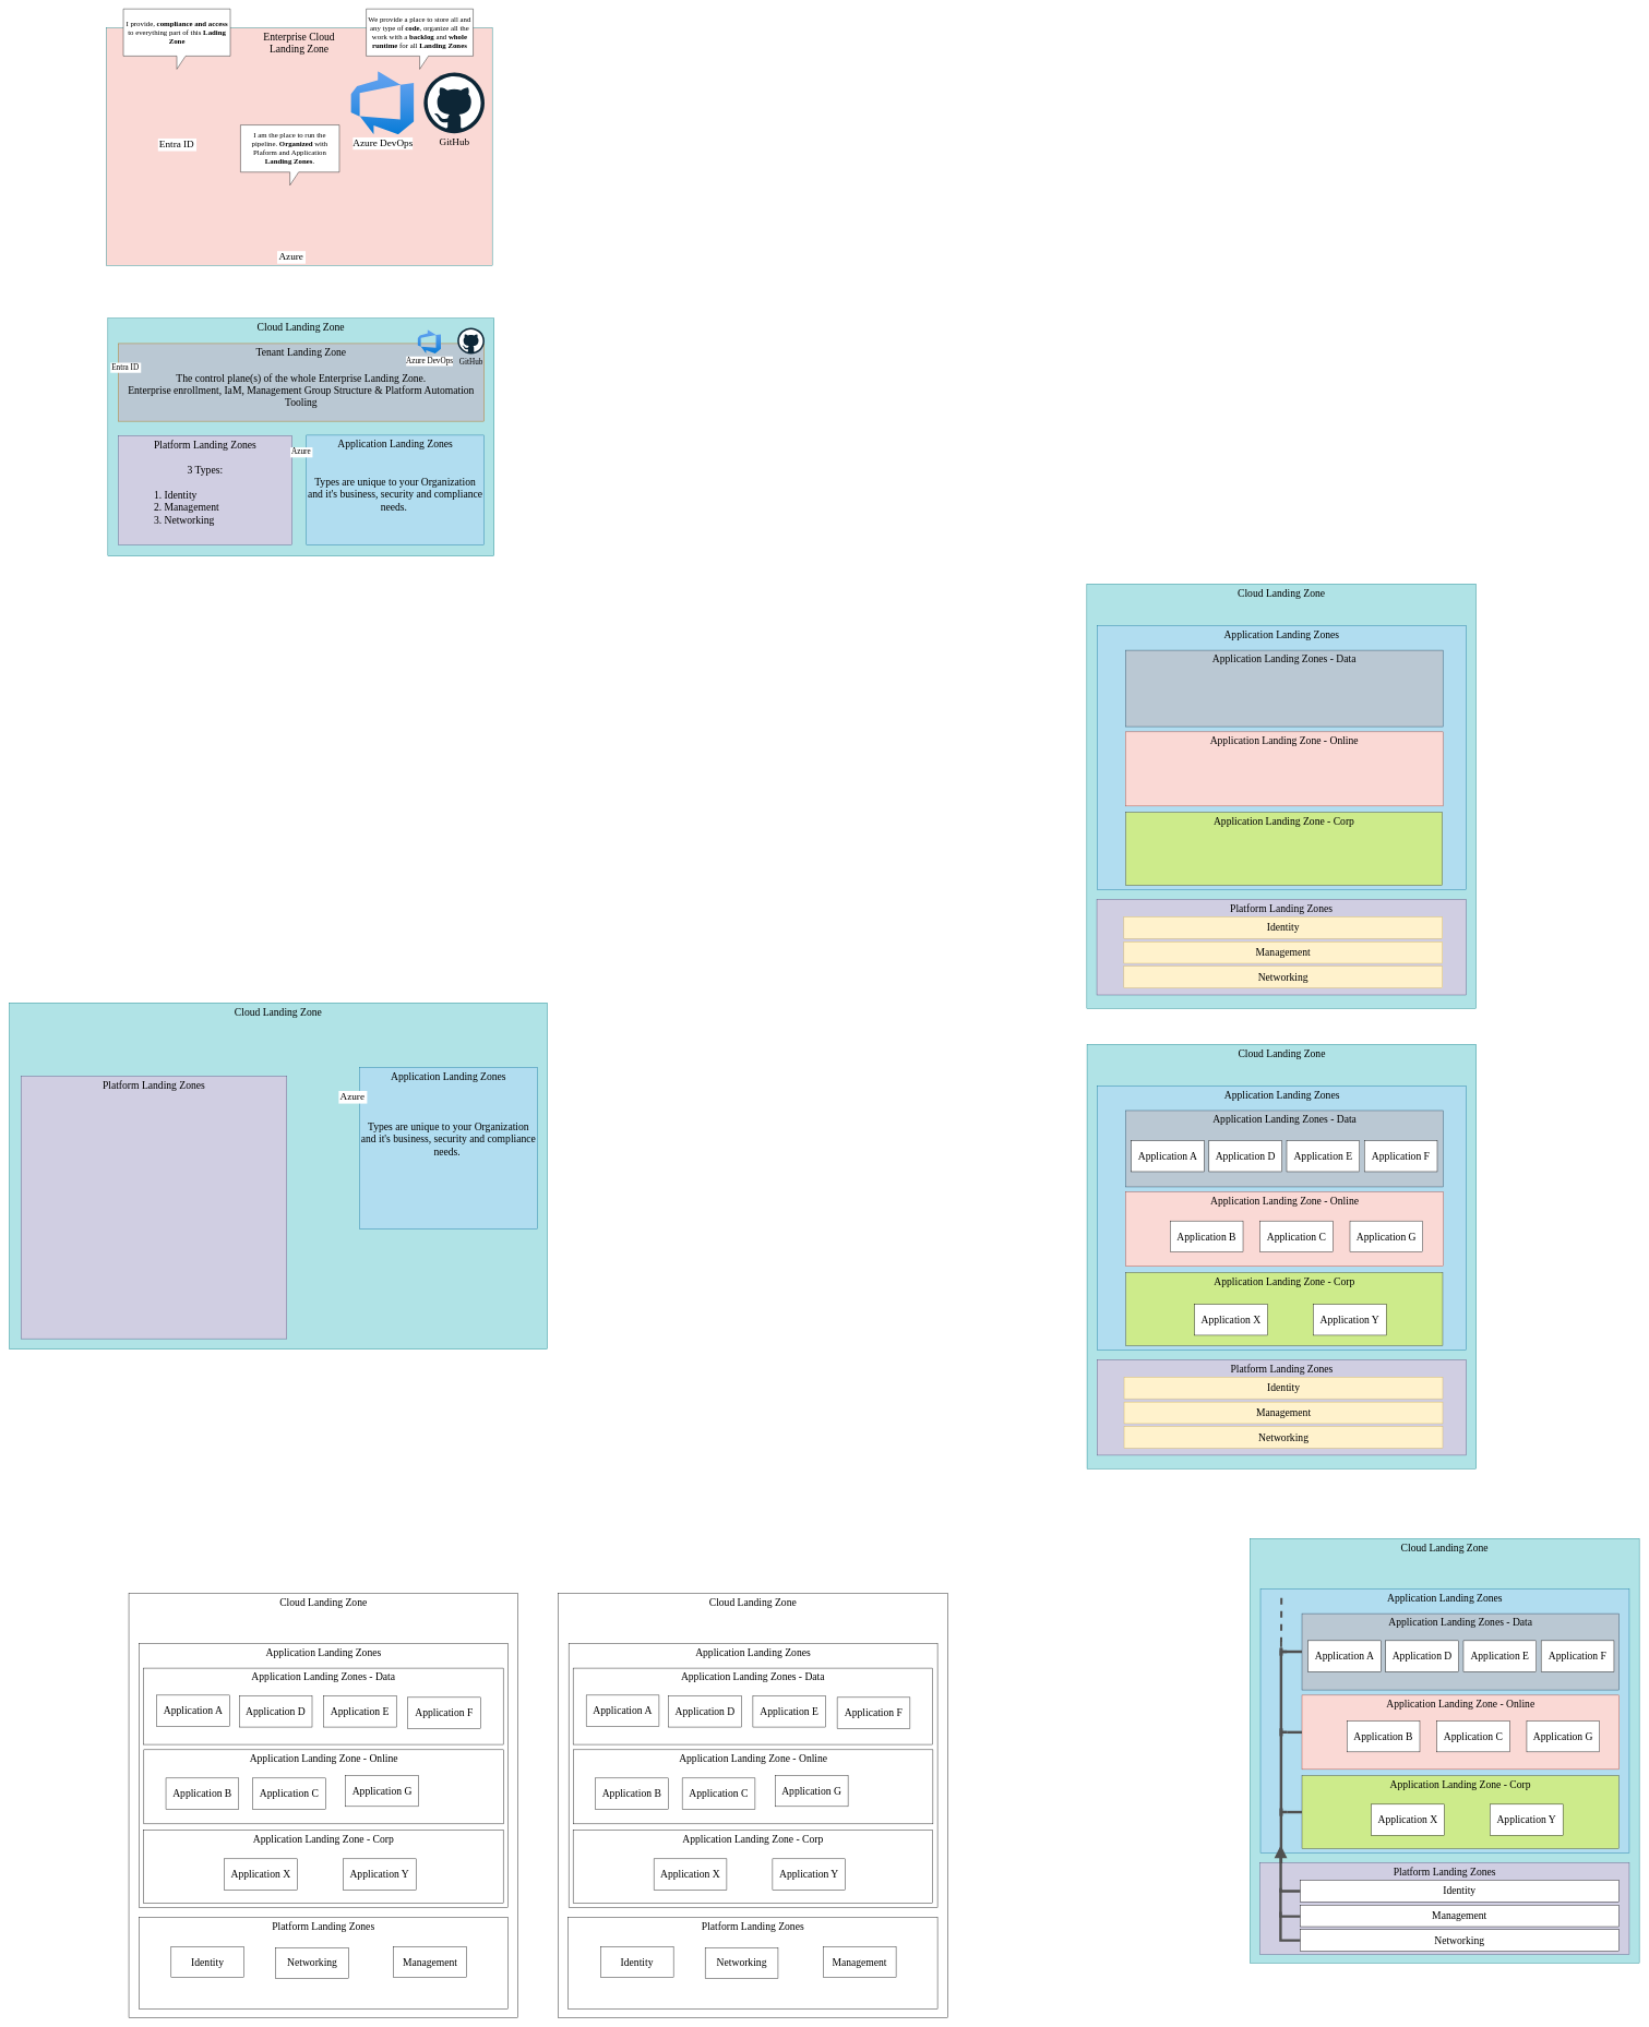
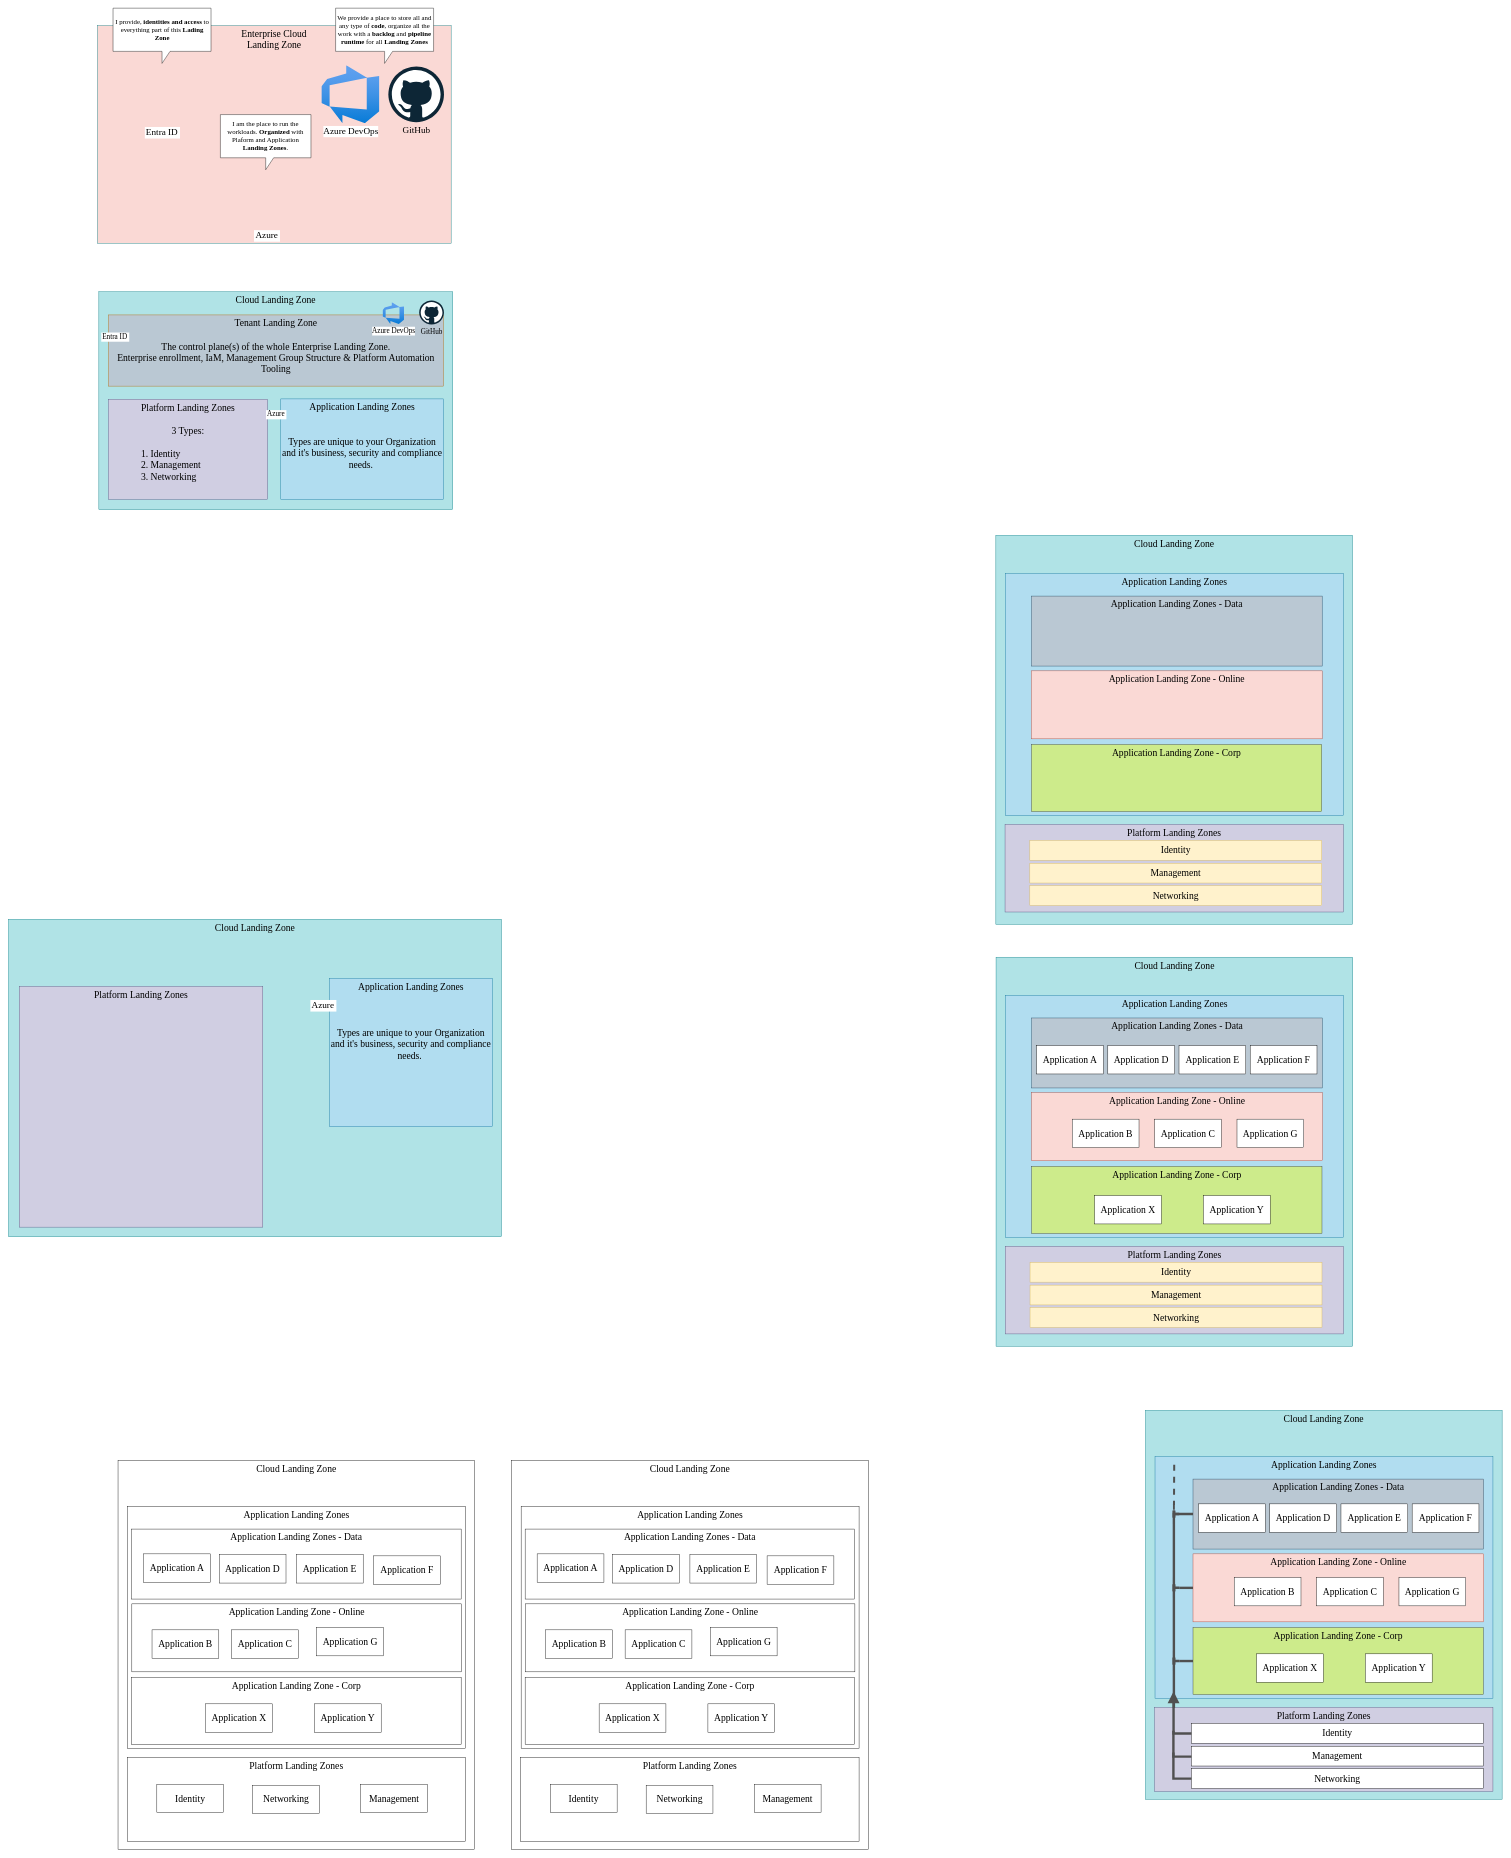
- <mxCell id="9" value="&lt;font style=&quot;font-size: 17px;&quot;&gt;I provide, &lt;b&gt;compliance and access&lt;/b&gt; to everything part of this &lt;b&gt;Lading Zone&lt;/b&gt;&lt;/font&gt;" style="shape=callout;whiteSpace=wrap;html=1;perimeter=calloutPerimeter;fontFamily=Architects Daughter;fontSource=https%3A%2F%2Ffonts.googleapis.com%2Fcss%3Ffamily%3DArchitects%2BDaughter;" vertex="1" parent="1"><mxGeometry x="281.5" y="20" width="245" height="138" as="geometry" /></mxCell>
+ <mxCell id="9" value="&lt;font style=&quot;font-size: 17px;&quot;&gt;I provide, &lt;b&gt;identities and access&lt;/b&gt; to everything part of this &lt;b&gt;Lading Zone&lt;/b&gt;&lt;/font&gt;" style="shape=callout;whiteSpace=wrap;html=1;perimeter=calloutPerimeter;fontFamily=Architects Daughter;fontSource=https%3A%2F%2Ffonts.googleapis.com%2Fcss%3Ffamily%3DArchitects%2BDaughter;" vertex="1" parent="1"><mxGeometry x="281.5" y="20" width="245" height="138" as="geometry" /></mxCell>
- <mxCell id="8" value="&lt;font style=&quot;font-size: 17px;&quot;&gt;We provide a place to store all and any type of &lt;b&gt;code&lt;/b&gt;, organize all the work with a &lt;b&gt;backlog &lt;/b&gt;and &lt;b&gt;whole runtime&lt;/b&gt; for all &lt;b&gt;Landing Zones&lt;/b&gt;&lt;/font&gt;" style="shape=callout;whiteSpace=wrap;html=1;perimeter=calloutPerimeter;fontFamily=Architects Daughter;fontSource=https%3A%2F%2Ffonts.googleapis.com%2Fcss%3Ffamily%3DArchitects%2BDaughter;" vertex="1" parent="1"><mxGeometry x="838" y="20" width="245" height="138" as="geometry" /></mxCell>
+ <mxCell id="8" value="&lt;font style=&quot;font-size: 17px;&quot;&gt;We provide a place to store all and any type of &lt;b&gt;code&lt;/b&gt;, organize all the work with a &lt;b&gt;backlog &lt;/b&gt;and &lt;b&gt;pipeline runtime&lt;/b&gt; for all &lt;b&gt;Landing Zones&lt;/b&gt;&lt;/font&gt;" style="shape=callout;whiteSpace=wrap;html=1;perimeter=calloutPerimeter;fontFamily=Architects Daughter;fontSource=https%3A%2F%2Ffonts.googleapis.com%2Fcss%3Ffamily%3DArchitects%2BDaughter;" vertex="1" parent="1"><mxGeometry x="838" y="20" width="245" height="138" as="geometry" /></mxCell>
- <mxCell id="7" value="&lt;font style=&quot;font-size: 17px;&quot;&gt;I am the place to run the pipeline. &lt;b&gt;Organized &lt;/b&gt;with Plaform and Application &lt;b&gt;Landing Zones&lt;/b&gt;.&lt;/font&gt;" style="shape=callout;whiteSpace=wrap;html=1;perimeter=calloutPerimeter;fontFamily=Architects Daughter;fontSource=https%3A%2F%2Ffonts.googleapis.com%2Fcss%3Ffamily%3DArchitects%2BDaughter;" vertex="1" parent="1"><mxGeometry x="550" y="286" width="226.4" height="138" as="geometry" /></mxCell>
+ <mxCell id="7" value="&lt;font style=&quot;font-size: 17px;&quot;&gt;I am the place to run the workloads. &lt;b&gt;Organized &lt;/b&gt;with Plaform and Application &lt;b&gt;Landing Zones&lt;/b&gt;.&lt;/font&gt;" style="shape=callout;whiteSpace=wrap;html=1;perimeter=calloutPerimeter;fontFamily=Architects Daughter;fontSource=https%3A%2F%2Ffonts.googleapis.com%2Fcss%3Ffamily%3DArchitects%2BDaughter;" vertex="1" parent="1"><mxGeometry x="550" y="286" width="226.4" height="138" as="geometry" /></mxCell>
